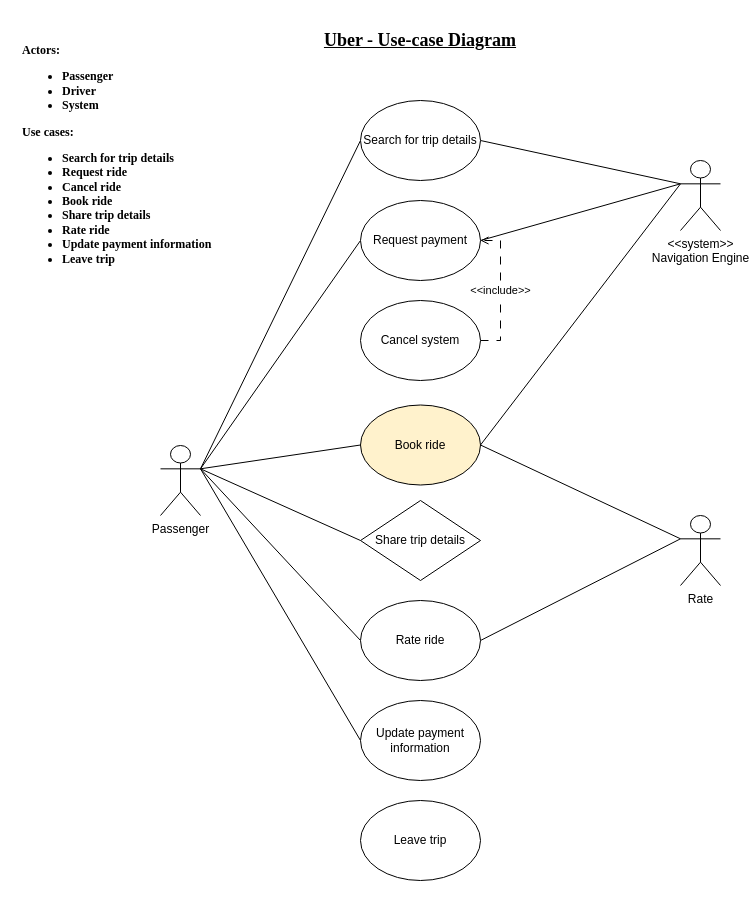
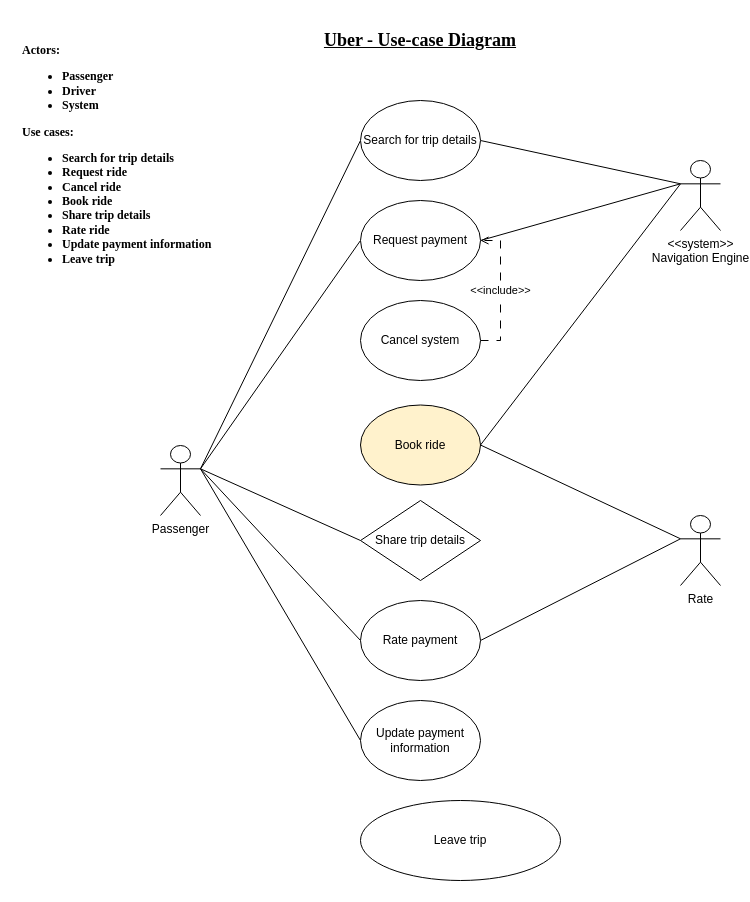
- <mxCell id="6" style="rounded=0;orthogonalLoop=1;jettySize=auto;html=1;entryX=0;entryY=0.5;entryDx=0;entryDy=0;endArrow=none;endFill=0;exitX=1;exitY=0.333;exitDx=0;exitDy=0;exitPerimeter=0;" edge="1" parent="1" source="10" target="22"><mxGeometry relative="1" as="geometry" /></mxCell>
- <mxCell id="24" value="Rate ride" style="ellipse;whiteSpace=wrap;html=1;" vertex="1" parent="1"><mxGeometry x="360" y="600" width="120" height="80" as="geometry" /></mxCell>
+ <mxCell id="24" value="Rate payment" style="ellipse;whiteSpace=wrap;html=1;" vertex="1" parent="1"><mxGeometry x="360" y="600" width="120" height="80" as="geometry" /></mxCell>
- <mxCell id="26" value="Leave trip" style="ellipse;whiteSpace=wrap;html=1;" vertex="1" parent="1"><mxGeometry x="360" y="800" width="120" height="80" as="geometry" /></mxCell>
+ <mxCell id="26" value="Leave trip" style="ellipse;whiteSpace=wrap;html=1;" vertex="1" parent="1"><mxGeometry x="360" y="800" width="200" height="80" as="geometry" /></mxCell>
